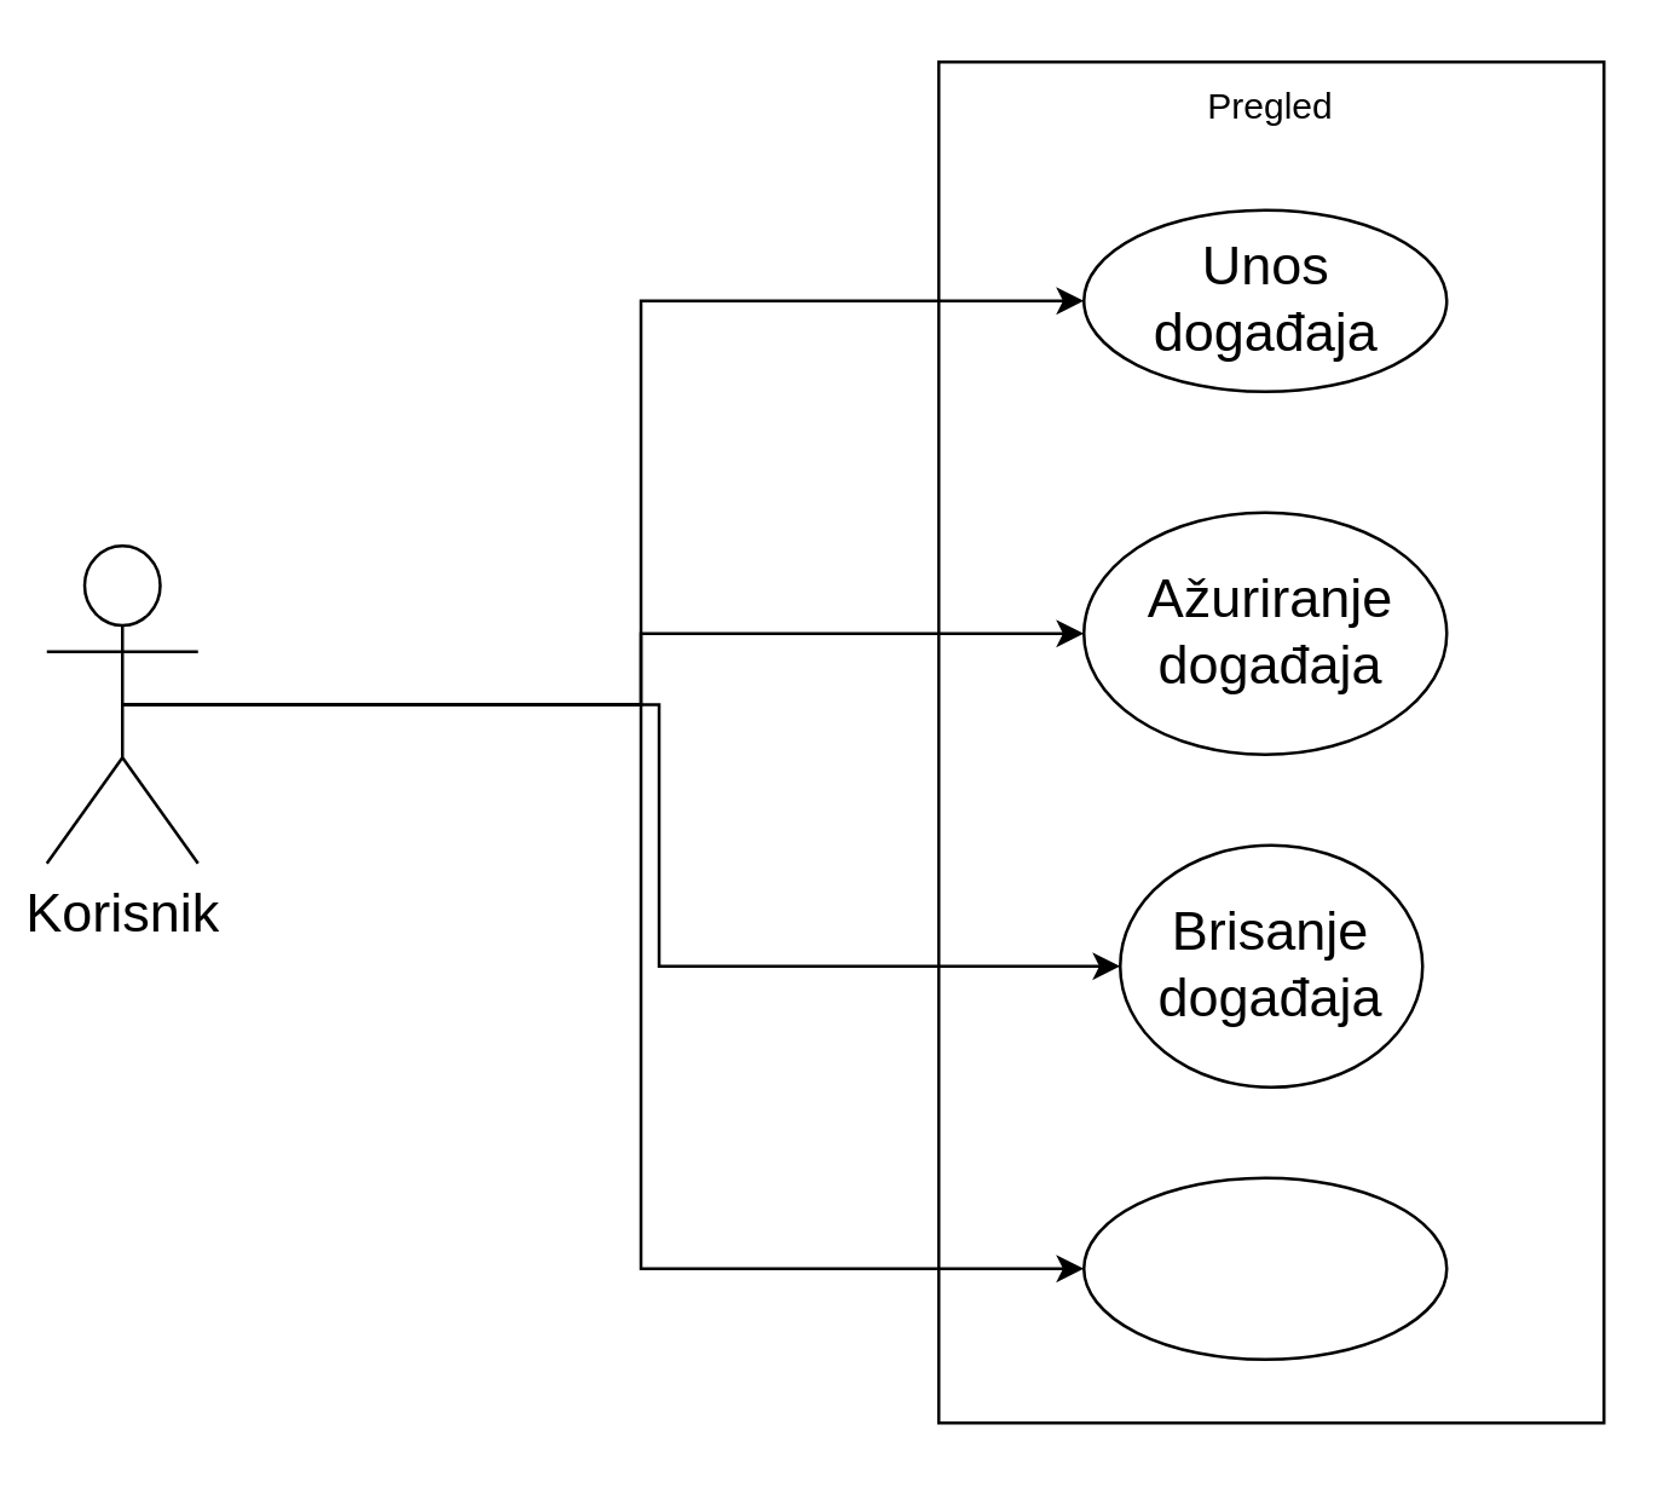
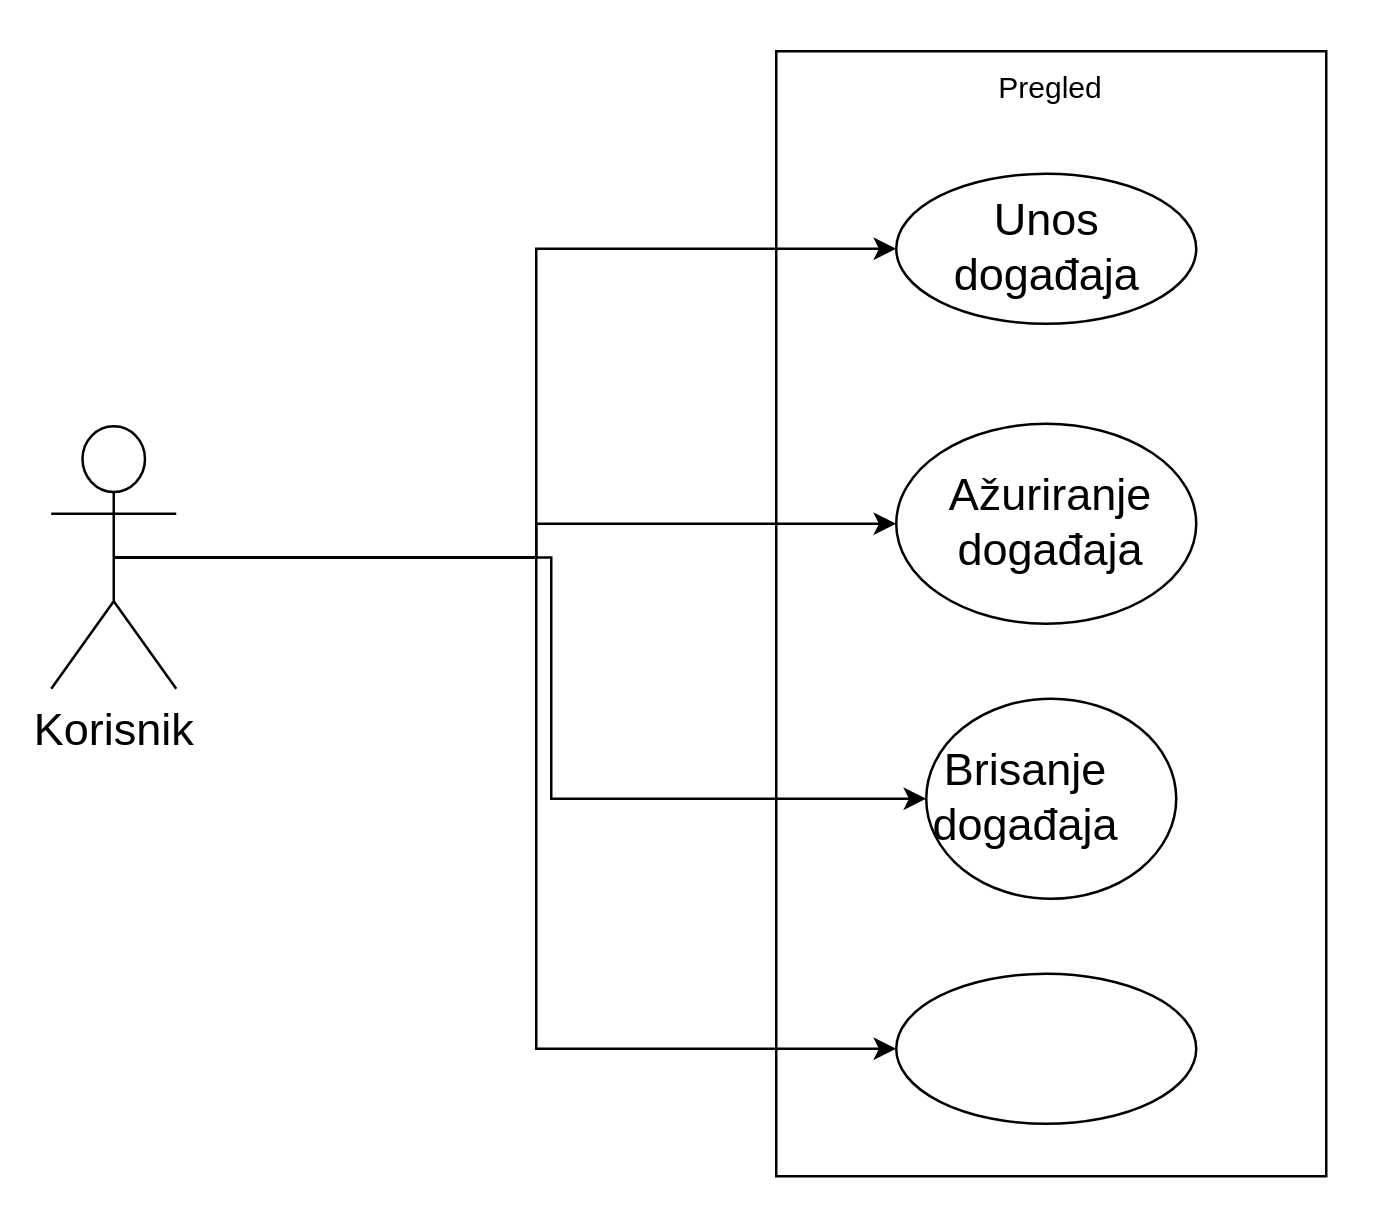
- <mxCell id="14" value="Korisnik" style="shape=umlActor;verticalLabelPosition=bottom;verticalAlign=top;html=1;outlineConnect=0;fontSize=18;" vertex="1" parent="1"><mxGeometry x="15" y="180" width="50" height="105" as="geometry" /></mxCell>
+ <mxCell id="14" value="Korisnik" style="shape=umlActor;verticalLabelPosition=bottom;verticalAlign=top;html=1;outlineConnect=0;fontSize=18;" vertex="1" parent="1"><mxGeometry x="20" y="170" width="50" height="105" as="geometry" /></mxCell>
- <mxCell id="9" value="Brisanje događaja" style="text;html=1;strokeColor=none;fillColor=none;align=center;verticalAlign=middle;whiteSpace=wrap;rounded=0;fontSize=18;" vertex="1" parent="1"><mxGeometry x="390" y="304" width="60" height="30" as="geometry" /></mxCell>
+ <mxCell id="9" value="Brisanje događaja" style="text;html=1;strokeColor=none;fillColor=none;align=center;verticalAlign=middle;whiteSpace=wrap;rounded=0;fontSize=18;" vertex="1" parent="1"><mxGeometry x="380" y="304" width="60" height="30" as="geometry" /></mxCell>
